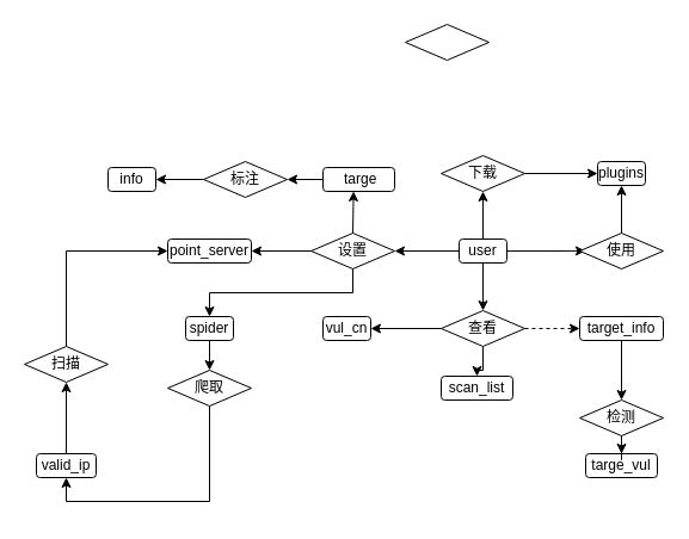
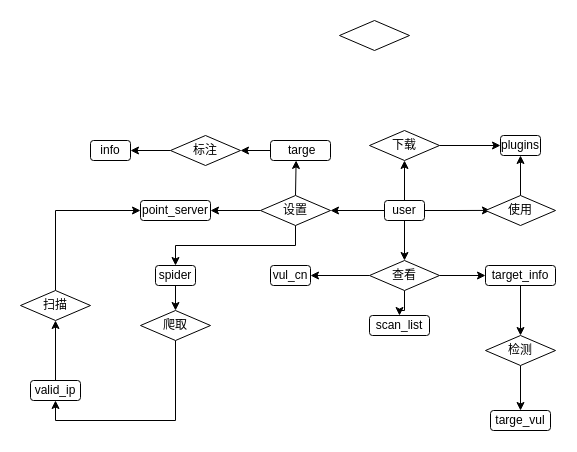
- <mxCell id="30" style="edgeStyle=orthogonalEdgeStyle;rounded=0;orthogonalLoop=1;jettySize=auto;html=1;exitX=1;exitY=0.5;exitDx=0;exitDy=0;entryX=0;entryY=0.5;entryDx=0;entryDy=0;dashed=1;" edge="1" parent="1" source="31" target="18"><mxGeometry relative="1" as="geometry" /></mxCell>
+ <mxCell id="30" style="edgeStyle=orthogonalEdgeStyle;rounded=0;orthogonalLoop=1;jettySize=auto;html=1;exitX=1;exitY=0.5;exitDx=0;exitDy=0;entryX=0;entryY=0.5;entryDx=0;entryDy=0;" edge="1" parent="1" source="31" target="18"><mxGeometry relative="1" as="geometry" /></mxCell>
- <mxCell id="12" value="targe_vul" style="rounded=1;whiteSpace=wrap;html=1;" vertex="1" parent="1"><mxGeometry x="490" y="380" width="60" height="20" as="geometry" /></mxCell>
+ <mxCell id="12" value="targe_vul" style="rounded=1;whiteSpace=wrap;html=1;" vertex="1" parent="1"><mxGeometry x="490" y="410" width="60" height="20" as="geometry" /></mxCell>
